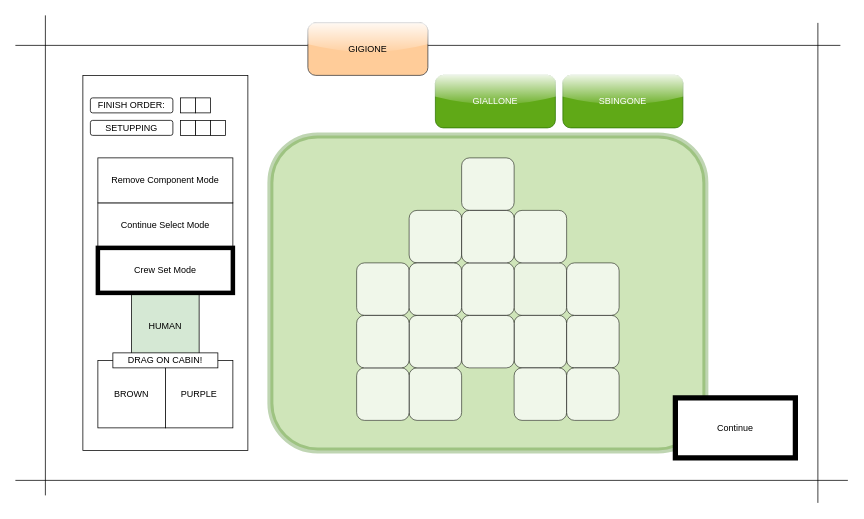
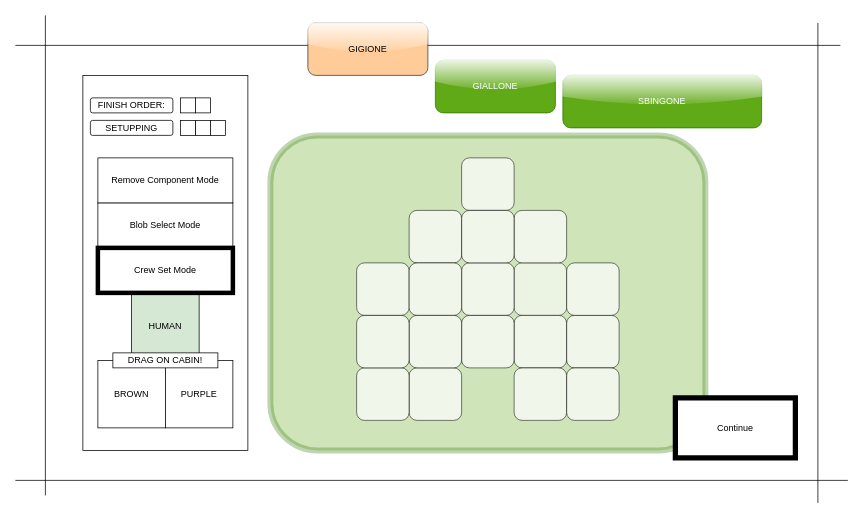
- <mxCell id="27" value="GIALLONE" style="rounded=1;whiteSpace=wrap;html=1;fillColor=light-dark(#60A917,#FFE607);fontColor=#ffffff;strokeColor=light-dark(#2D7600,#B1B1B1);glass=1;" vertex="1" parent="1"><mxGeometry x="580" y="100" width="160" height="70" as="geometry" /></mxCell>
+ <mxCell id="27" value="GIALLONE" style="rounded=1;whiteSpace=wrap;html=1;fillColor=light-dark(#60A917,#FFE607);fontColor=#ffffff;strokeColor=light-dark(#2D7600,#B1B1B1);glass=1;" vertex="1" parent="1"><mxGeometry x="580" y="80" width="160" height="70" as="geometry" /></mxCell>
- <mxCell id="28" value="SBINGONE" style="rounded=1;whiteSpace=wrap;html=1;fillColor=light-dark(#60A917,#FF0A0A);fontColor=#ffffff;strokeColor=light-dark(#2D7600,#FFFFFF);glass=1;" vertex="1" parent="1"><mxGeometry x="750" y="100" width="160" height="70" as="geometry" /></mxCell>
+ <mxCell id="28" value="SBINGONE" style="rounded=1;whiteSpace=wrap;html=1;fillColor=light-dark(#60A917,#FF0A0A);fontColor=#ffffff;strokeColor=light-dark(#2D7600,#FFFFFF);glass=1;" vertex="1" parent="1"><mxGeometry x="750" y="100" width="265" height="70" as="geometry" /></mxCell>
- <mxCell id="33" value="Continue Select Mode" style="rounded=0;whiteSpace=wrap;html=1;" vertex="1" parent="1"><mxGeometry x="130" y="270" width="180" height="60" as="geometry" /></mxCell>
+ <mxCell id="33" value="Blob Select Mode" style="rounded=0;whiteSpace=wrap;html=1;" vertex="1" parent="1"><mxGeometry x="130" y="270" width="180" height="60" as="geometry" /></mxCell>
